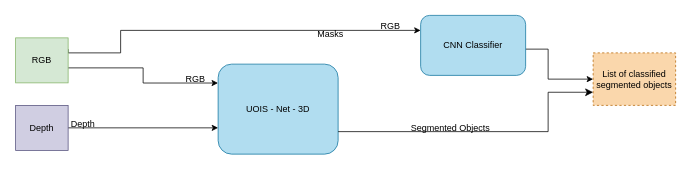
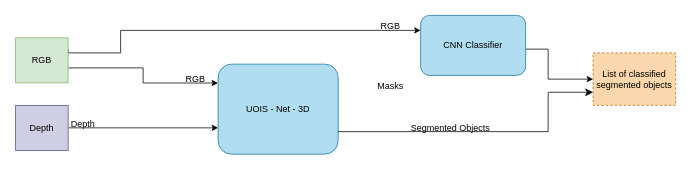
- <mxCell id="12" value="Masks" style="text;html=1;strokeColor=none;fillColor=none;align=center;verticalAlign=middle;whiteSpace=wrap;rounded=0;" parent="1" vertex="1"><mxGeometry x="410" y="30" width="60" height="30" as="geometry" /></mxCell>
+ <mxCell id="12" value="Masks" style="text;html=1;strokeColor=none;fillColor=none;align=center;verticalAlign=middle;whiteSpace=wrap;rounded=0;" parent="1" vertex="1"><mxGeometry x="490" y="100" width="60" height="30" as="geometry" /></mxCell>
